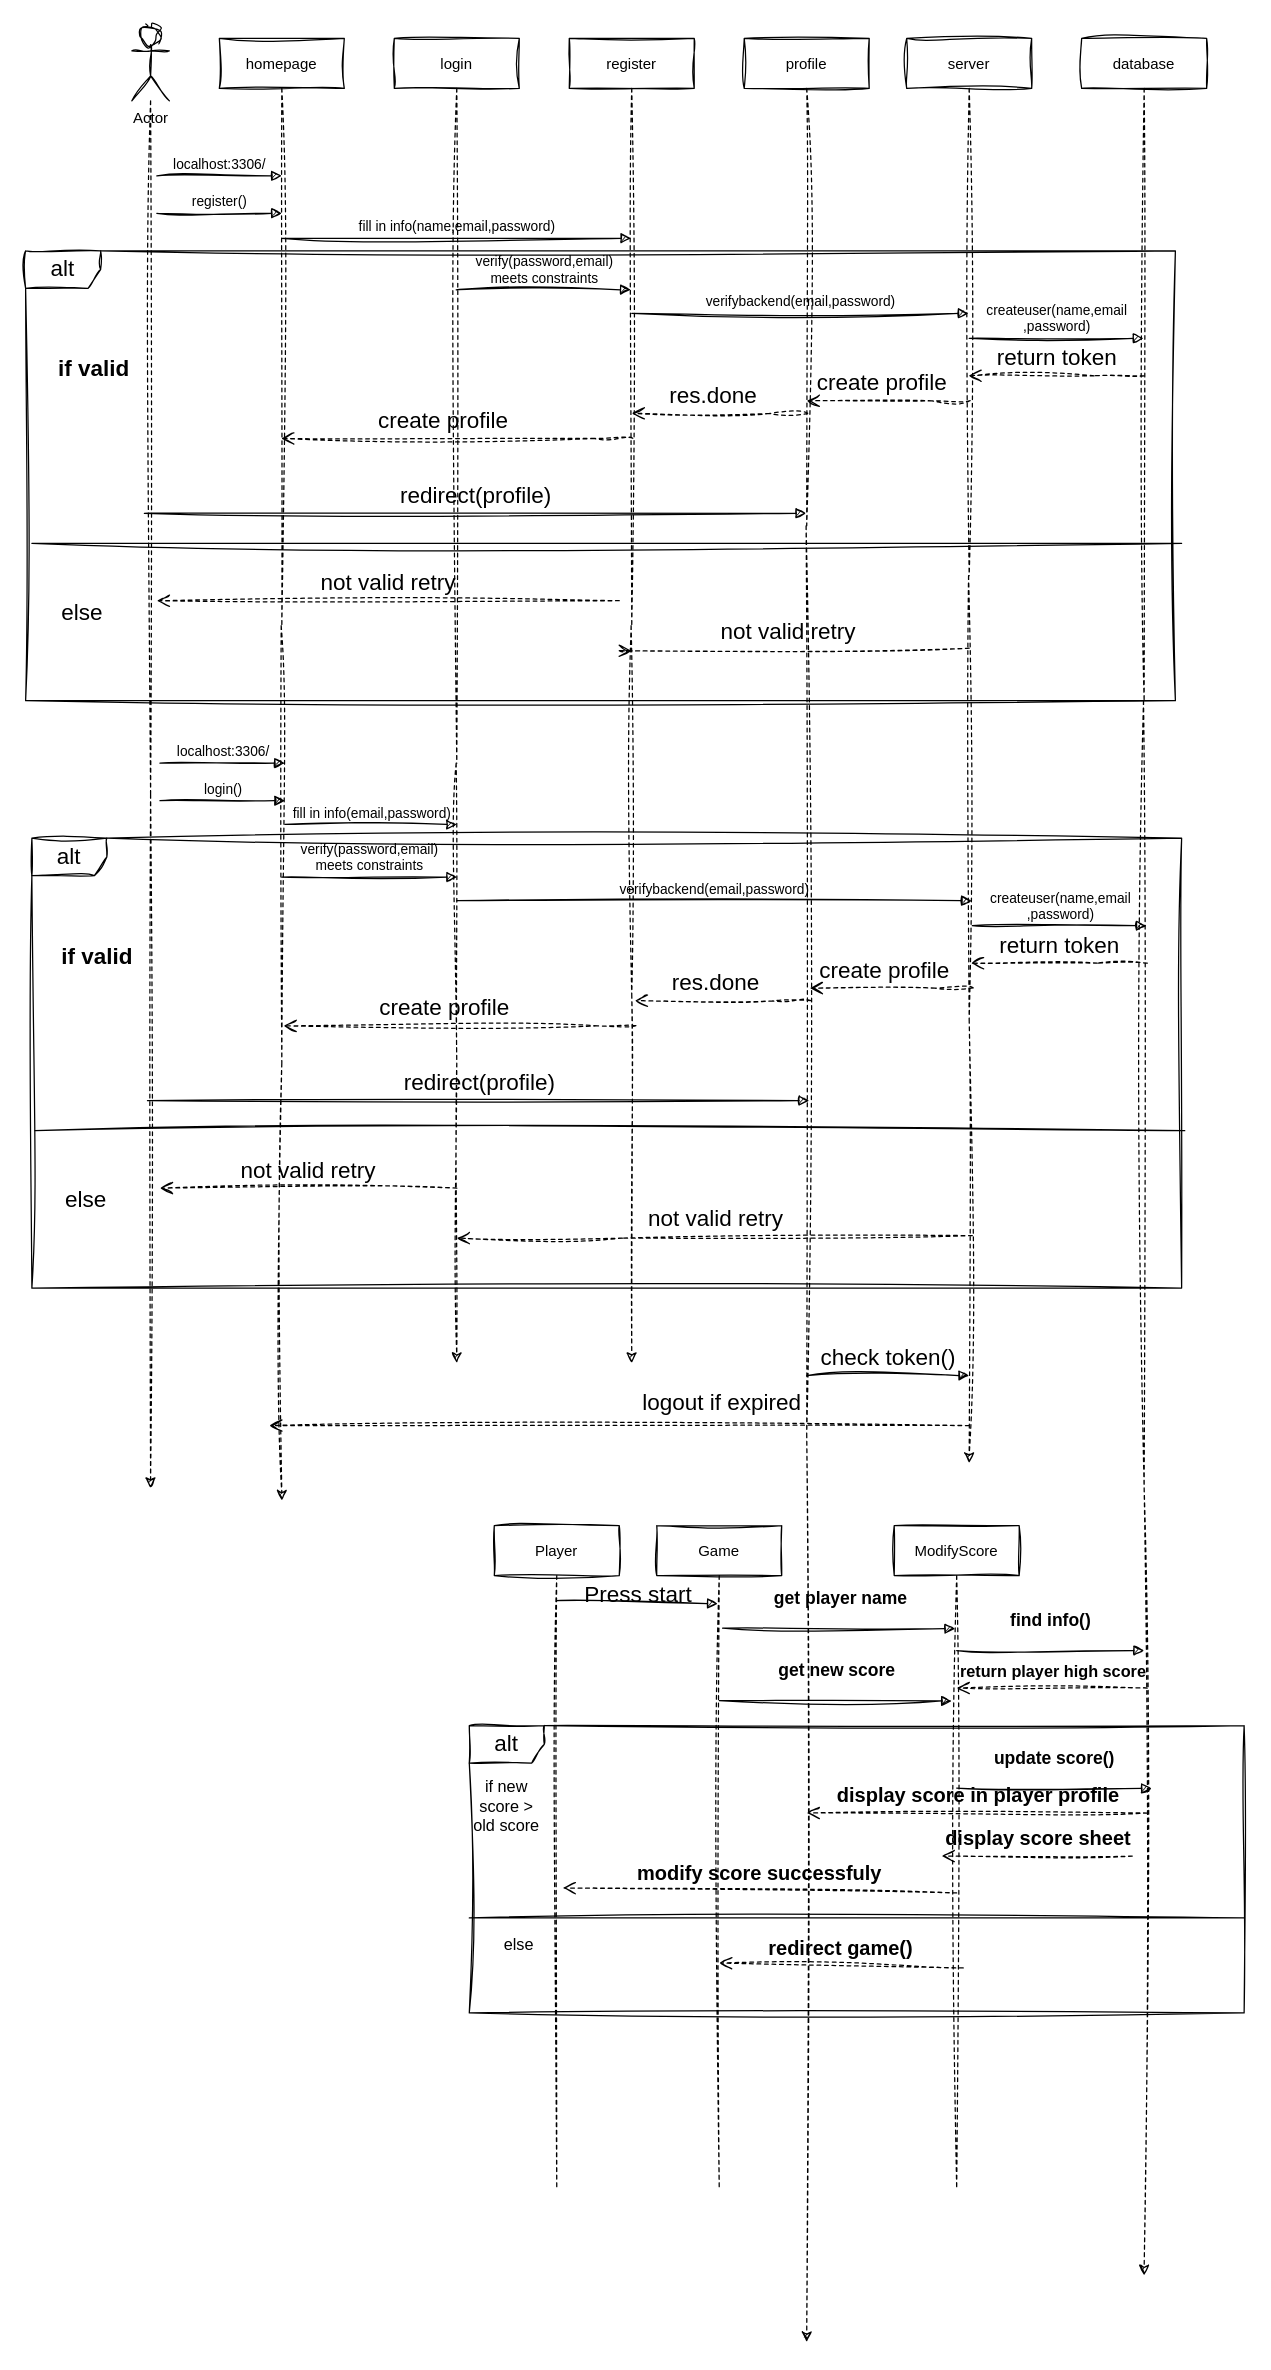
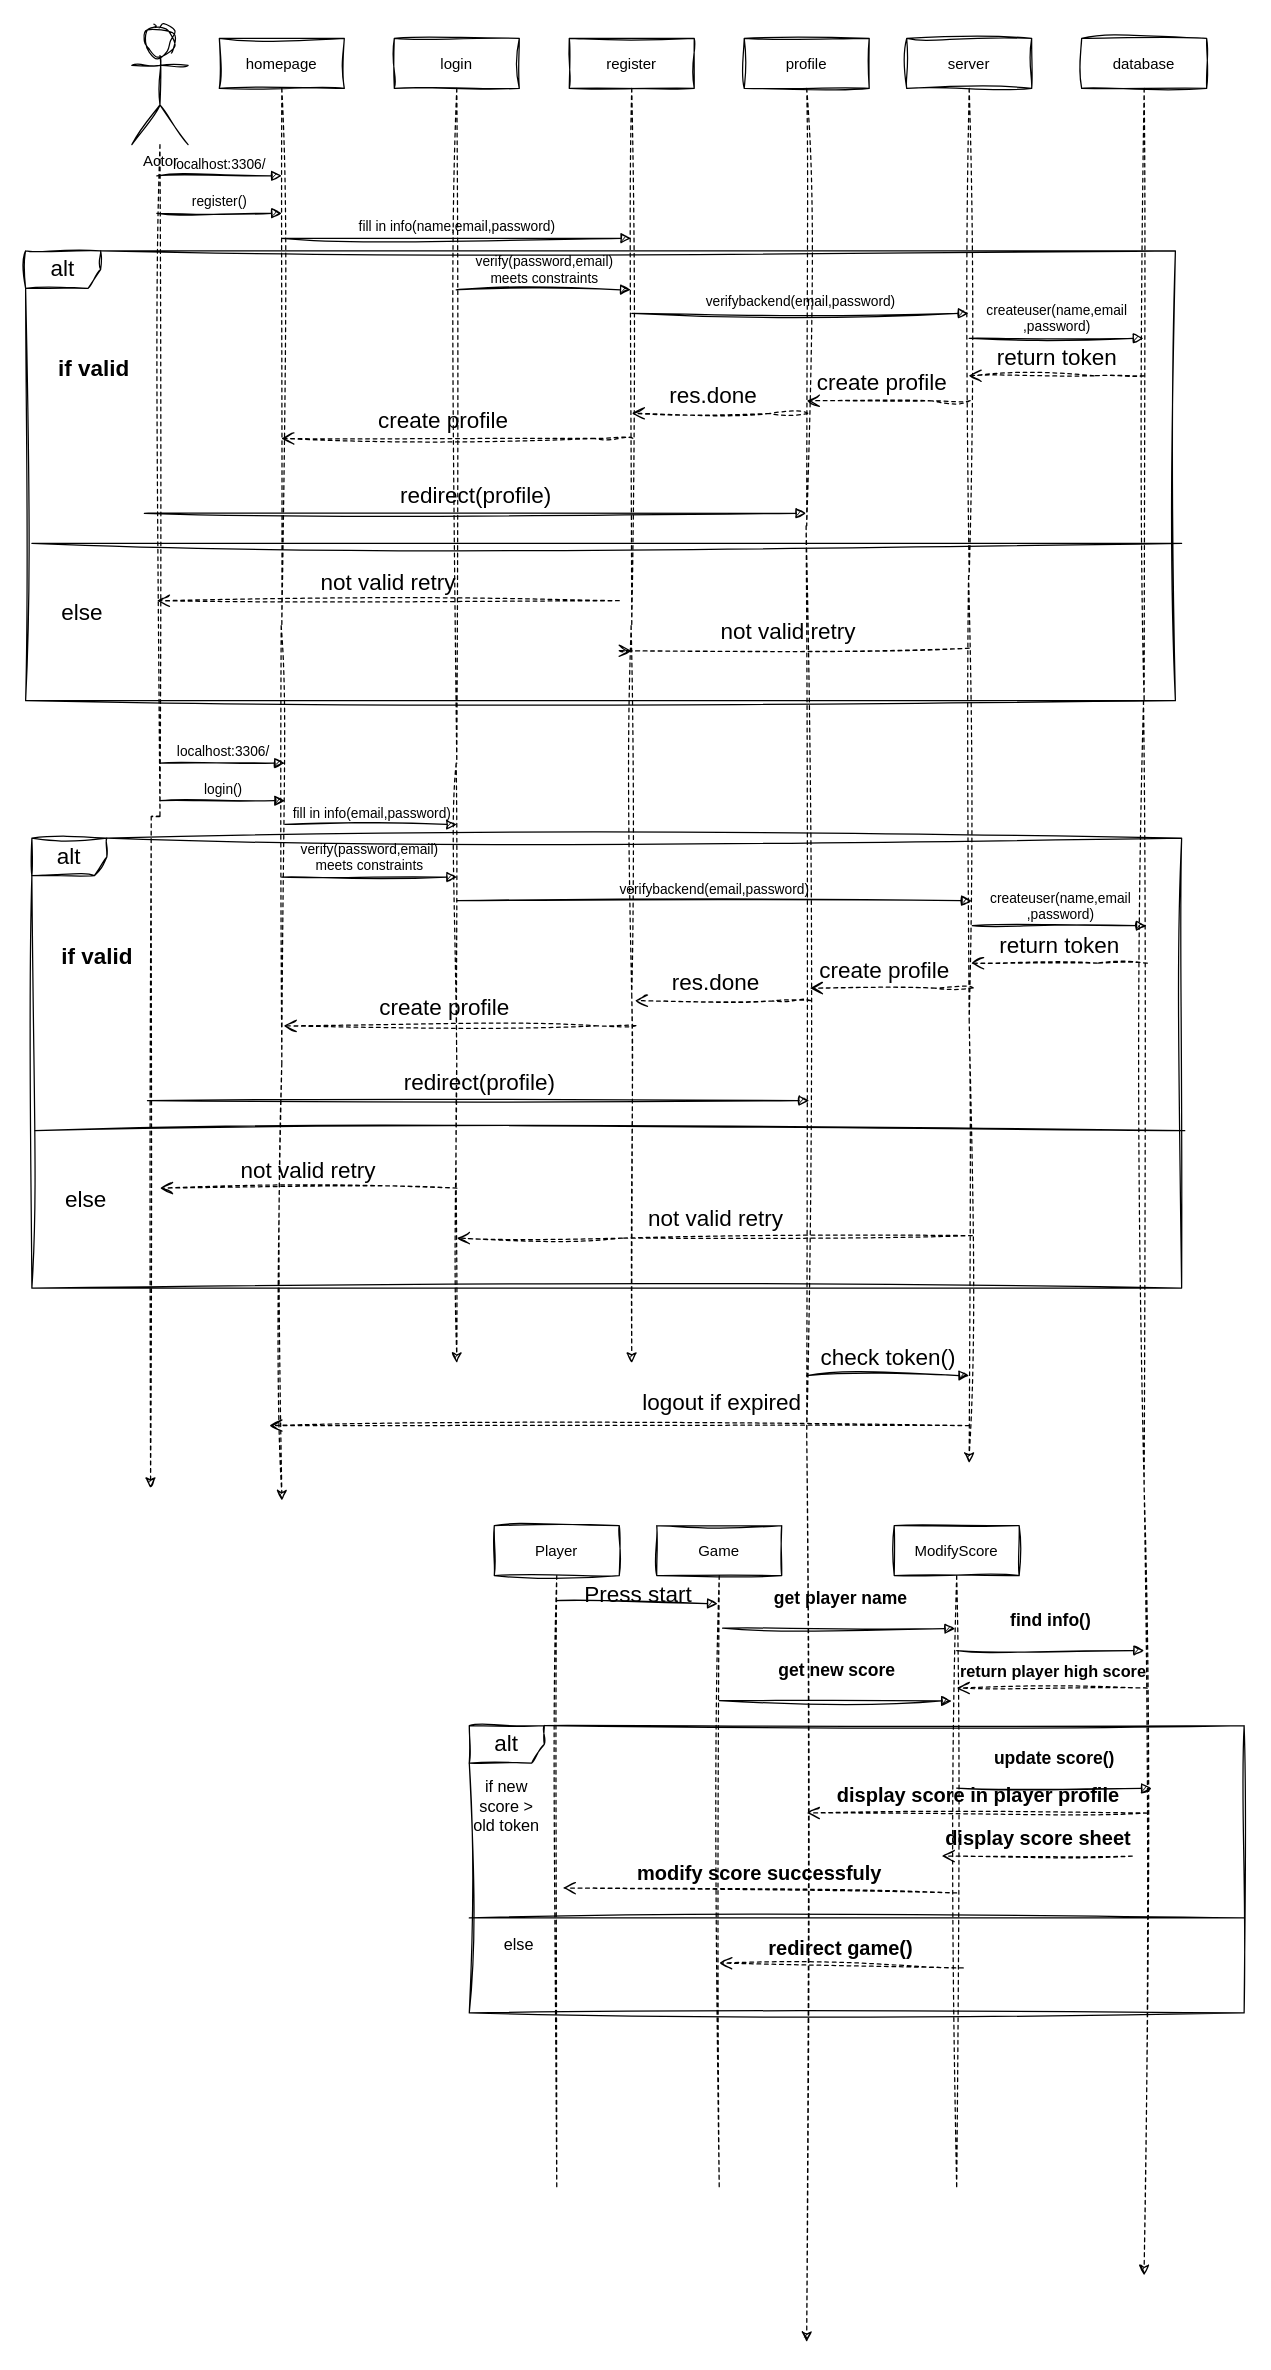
- <mxCell id="13" value="Actor" style="shape=umlActor;verticalLabelPosition=bottom;verticalAlign=top;html=1;labelBackgroundColor=none;rounded=0;sketch=1;curveFitting=1;jiggle=2;" parent="1" vertex="1"><mxGeometry x="105" y="20" width="30" height="60" as="geometry" /></mxCell>
+ <mxCell id="13" value="Actor" style="shape=umlActor;verticalLabelPosition=bottom;verticalAlign=top;html=1;labelBackgroundColor=none;rounded=0;sketch=1;curveFitting=1;jiggle=2;" parent="1" vertex="1"><mxGeometry x="105" y="20" width="45" height="95" as="geometry" /></mxCell>
- <mxCell id="62" value="if new score &amp;gt; old score" style="text;html=1;strokeColor=none;fillColor=none;align=center;verticalAlign=middle;whiteSpace=wrap;rounded=0;fontSize=13;" vertex="1" parent="1"><mxGeometry x="375" y="1430" width="60" height="30" as="geometry" /></mxCell>
+ <mxCell id="62" value="if new score &amp;gt; old token" style="text;html=1;strokeColor=none;fillColor=none;align=center;verticalAlign=middle;whiteSpace=wrap;rounded=0;fontSize=13;" vertex="1" parent="1"><mxGeometry x="375" y="1430" width="60" height="30" as="geometry" /></mxCell>
